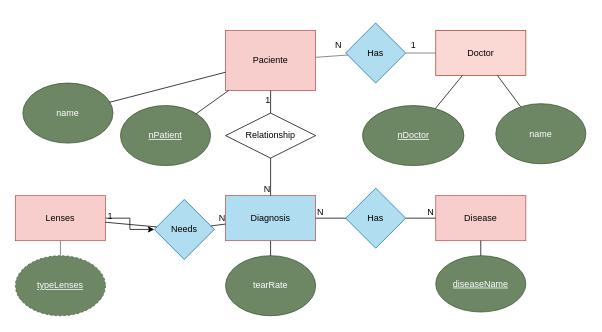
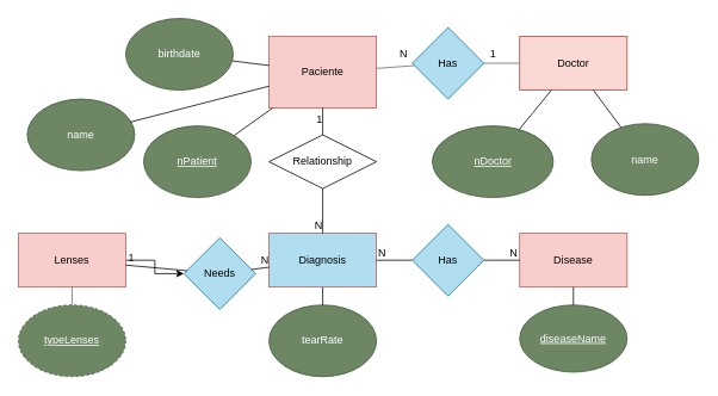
+ <mxCell id="4" value="birthdate" style="ellipse;whiteSpace=wrap;html=1;fillColor=#6d8764;fontColor=#ffffff;strokeColor=#3A5431;" parent="1" vertex="1"><mxGeometry x="140" y="20" width="120" height="80" as="geometry" /></mxCell>
+ <mxCell id="6" value="" style="endArrow=none;html=1;rounded=0;" parent="1" source="2" target="4" edge="1"><mxGeometry width="50" height="50" relative="1" as="geometry"><mxPoint x="370" y="30" as="sourcePoint" /><mxPoint x="510" y="-110" as="targetPoint" /></mxGeometry></mxCell>
